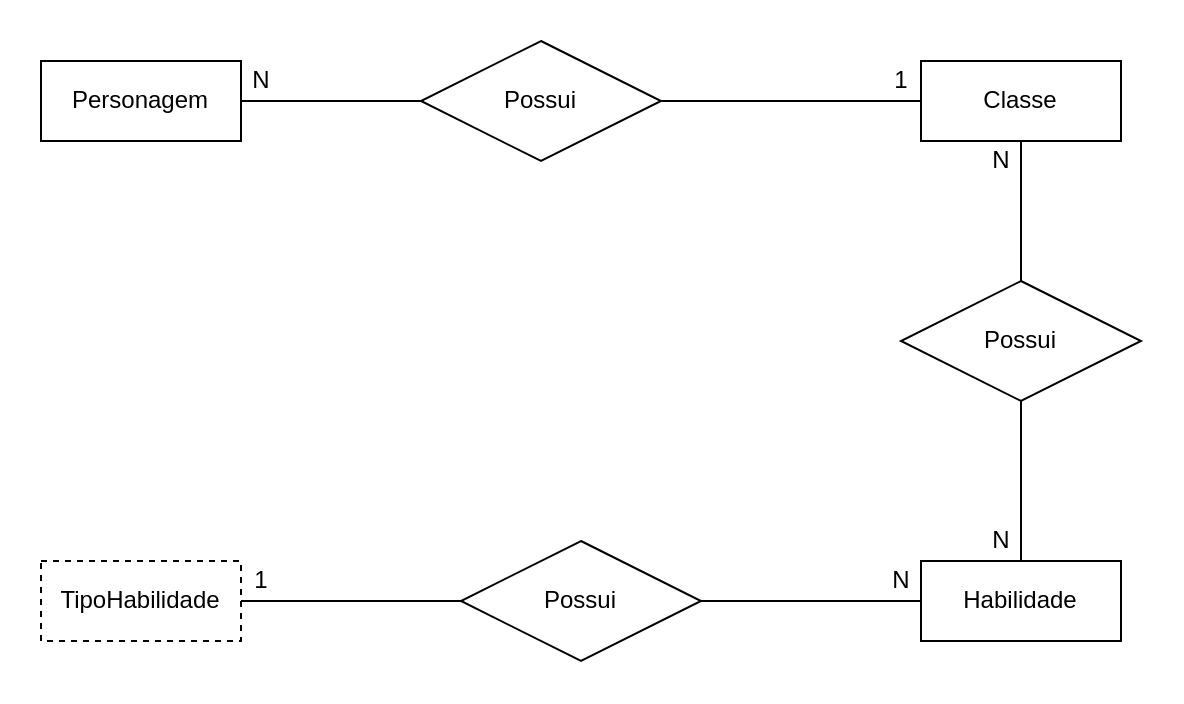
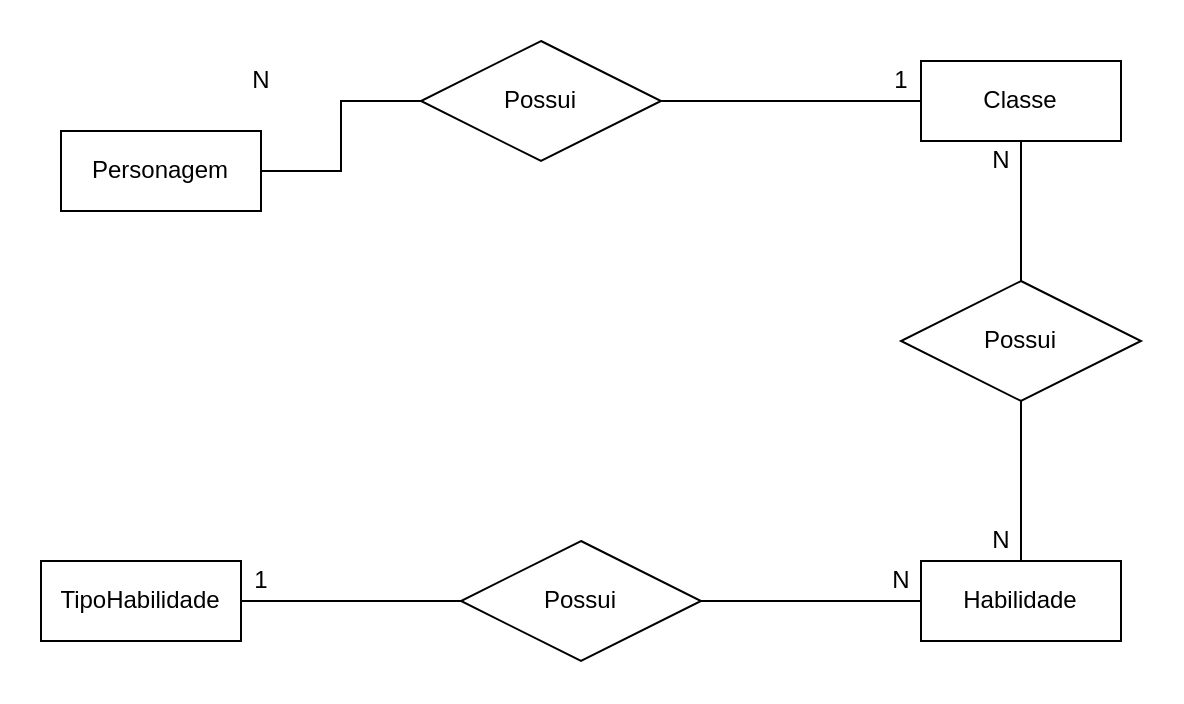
- <mxCell id="5" value="Personagem" style="whiteSpace=wrap;html=1;align=center;" parent="1" vertex="1"><mxGeometry x="20" y="30" width="100" height="40" as="geometry" /></mxCell>
+ <mxCell id="5" value="Personagem" style="whiteSpace=wrap;html=1;align=center;" parent="1" vertex="1"><mxGeometry x="30" y="65" width="100" height="40" as="geometry" /></mxCell>
- <mxCell id="10" value="TipoHabilidade" style="whiteSpace=wrap;html=1;align=center;dashed=1;" parent="1" vertex="1"><mxGeometry x="20" y="280" width="100" height="40" as="geometry" /></mxCell>
+ <mxCell id="10" value="TipoHabilidade" style="whiteSpace=wrap;html=1;align=center;" parent="1" vertex="1"><mxGeometry x="20" y="280" width="100" height="40" as="geometry" /></mxCell>
